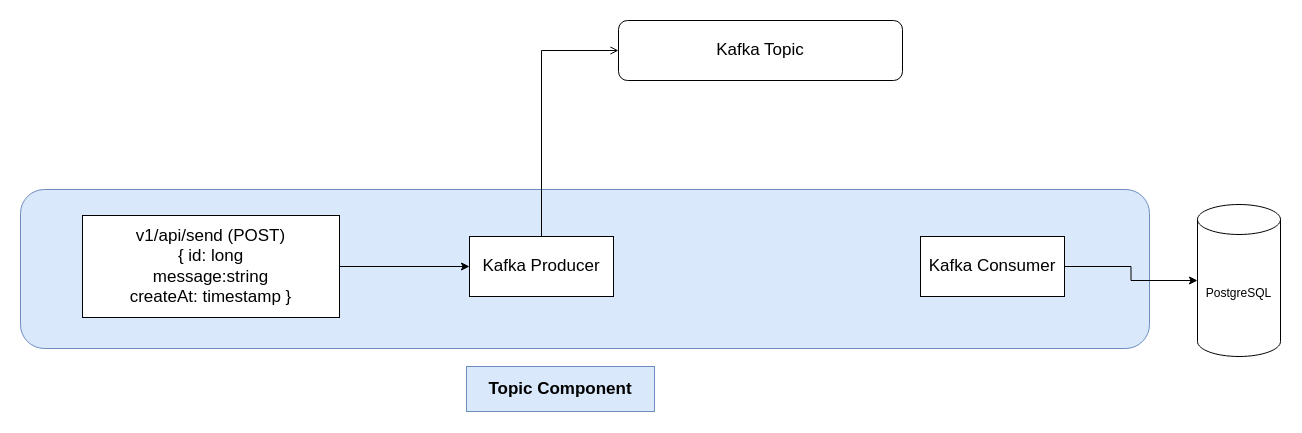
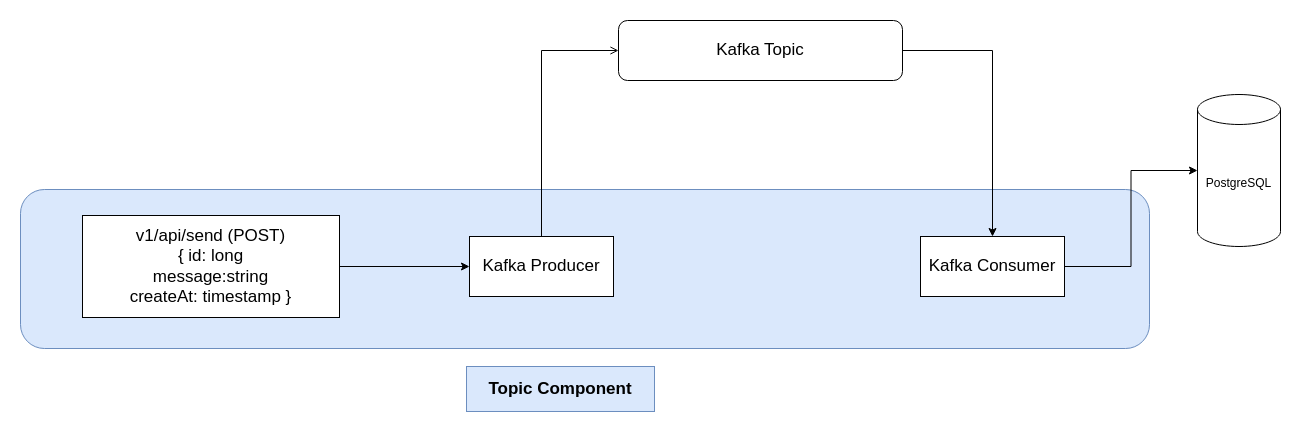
+ <mxCell id="5" style="edgeStyle=orthogonalEdgeStyle;rounded=0;orthogonalLoop=1;jettySize=auto;html=1;" edge="1" parent="1" source="6" target="10"><mxGeometry relative="1" as="geometry" /></mxCell>
- <mxCell id="11" value="PostgreSQL" style="shape=cylinder3;whiteSpace=wrap;html=1;boundedLbl=1;backgroundOutline=1;size=15;" vertex="1" parent="1"><mxGeometry x="1197" y="204" width="83" height="152" as="geometry" /></mxCell>
+ <mxCell id="11" value="PostgreSQL" style="shape=cylinder3;whiteSpace=wrap;html=1;boundedLbl=1;backgroundOutline=1;size=15;" vertex="1" parent="1"><mxGeometry x="1197" y="94" width="83" height="152" as="geometry" /></mxCell>
